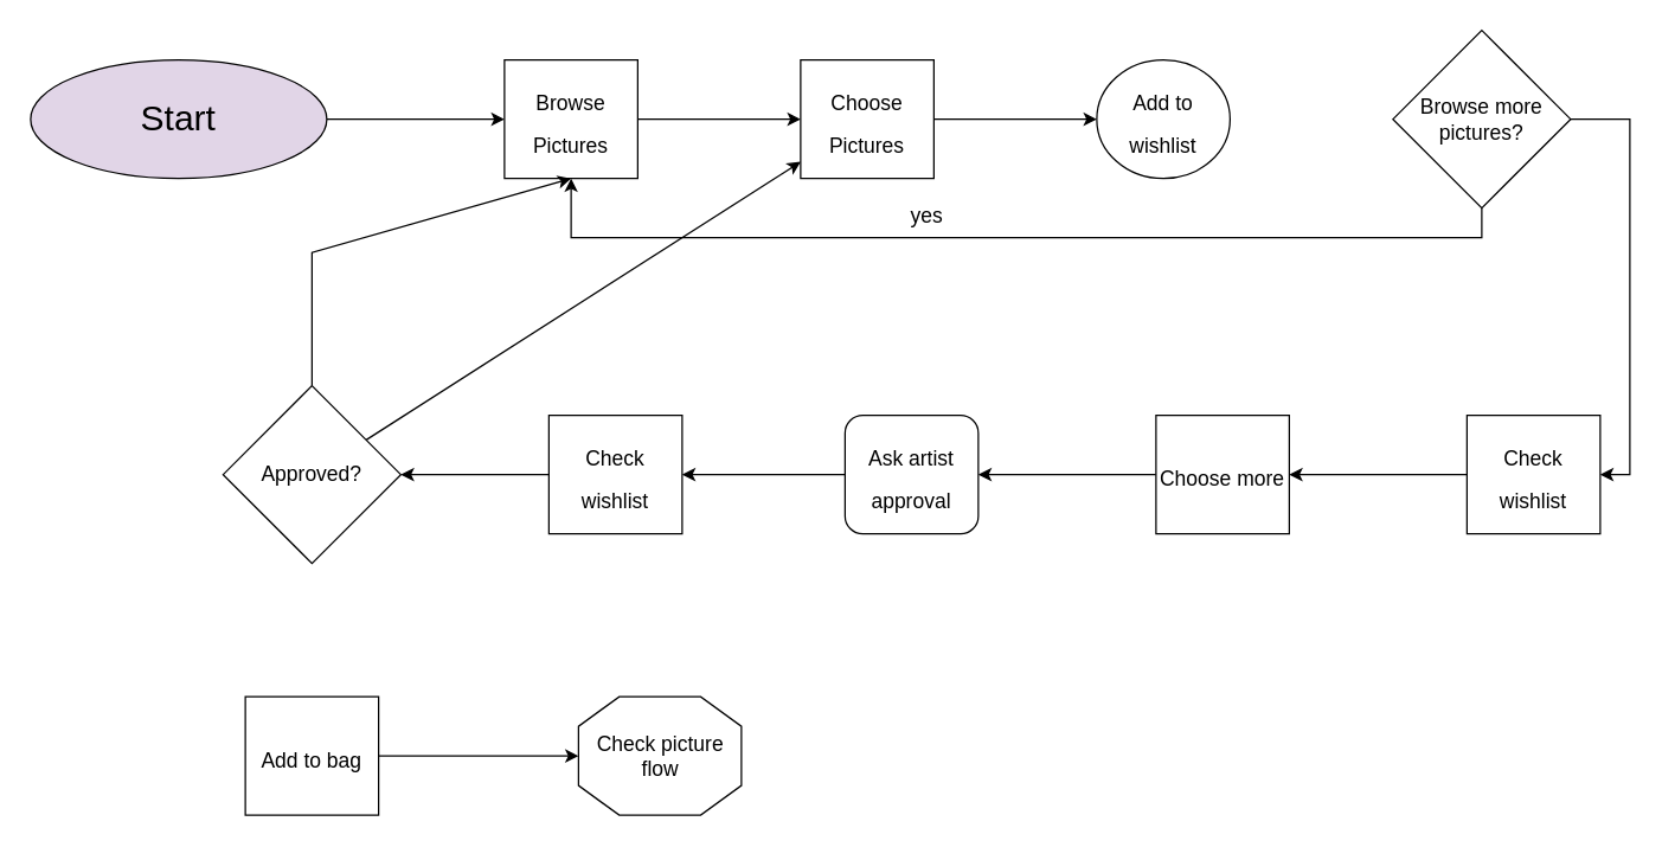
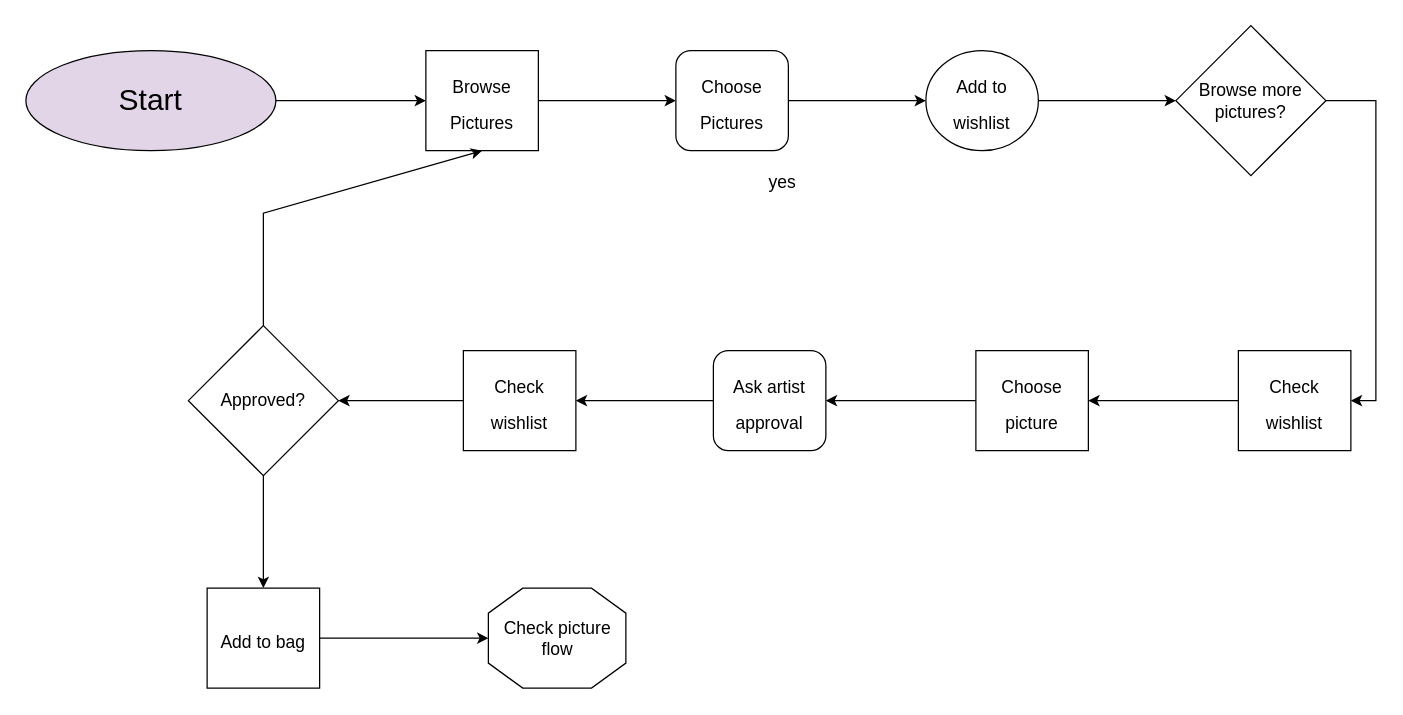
- <mxCell id="7" value="&lt;font style=&quot;font-size: 14px;&quot;&gt;Choose Pictures&lt;/font&gt;" style="rounded=0;whiteSpace=wrap;html=1;fontSize=24;" vertex="1" parent="1"><mxGeometry x="540" y="40" width="90" height="80" as="geometry" /></mxCell>
+ <mxCell id="7" value="&lt;font style=&quot;font-size: 14px;&quot;&gt;Choose Pictures&lt;/font&gt;" style="whiteSpace=wrap;html=1;fontSize=24;rounded=1;" vertex="1" parent="1"><mxGeometry x="540" y="40" width="90" height="80" as="geometry" /></mxCell>
+ <mxCell id="8" style="edgeStyle=none;html=1;entryX=0;entryY=0.5;entryDx=0;entryDy=0;fontSize=14;" edge="1" parent="1" source="9" target="12"><mxGeometry relative="1" as="geometry" /></mxCell>
- <mxCell id="10" style="edgeStyle=none;html=1;fontSize=14;entryX=0.5;entryY=1;entryDx=0;entryDy=0;rounded=0;" edge="1" parent="1" source="12" target="5"><mxGeometry relative="1" as="geometry"><mxPoint x="380" y="200" as="targetPoint" /><Array as="points"><mxPoint x="1000" y="160" /><mxPoint x="385" y="160" /></Array></mxGeometry></mxCell>
- <mxCell id="23" style="edgeStyle=none;rounded=0;html=1;fontSize=14;elbow=vertical;" edge="1" parent="1" source="24" target="7"><mxGeometry relative="1" as="geometry" /></mxCell>
+ <mxCell id="23" style="edgeStyle=none;rounded=0;html=1;entryX=0.5;entryY=0;entryDx=0;entryDy=0;fontSize=14;elbow=vertical;" edge="1" parent="1" source="24" target="26"><mxGeometry relative="1" as="geometry" /></mxCell>
- <mxCell id="17" value="&lt;font style=&quot;font-size: 14px;&quot;&gt;Choose more&lt;/font&gt;" style="rounded=0;whiteSpace=wrap;html=1;fontSize=24;" vertex="1" parent="1"><mxGeometry x="780" y="280" width="90" height="80" as="geometry" /></mxCell>
+ <mxCell id="17" value="&lt;font style=&quot;font-size: 14px;&quot;&gt;Choose picture&lt;/font&gt;" style="rounded=0;whiteSpace=wrap;html=1;fontSize=24;" vertex="1" parent="1"><mxGeometry x="780" y="280" width="90" height="80" as="geometry" /></mxCell>
